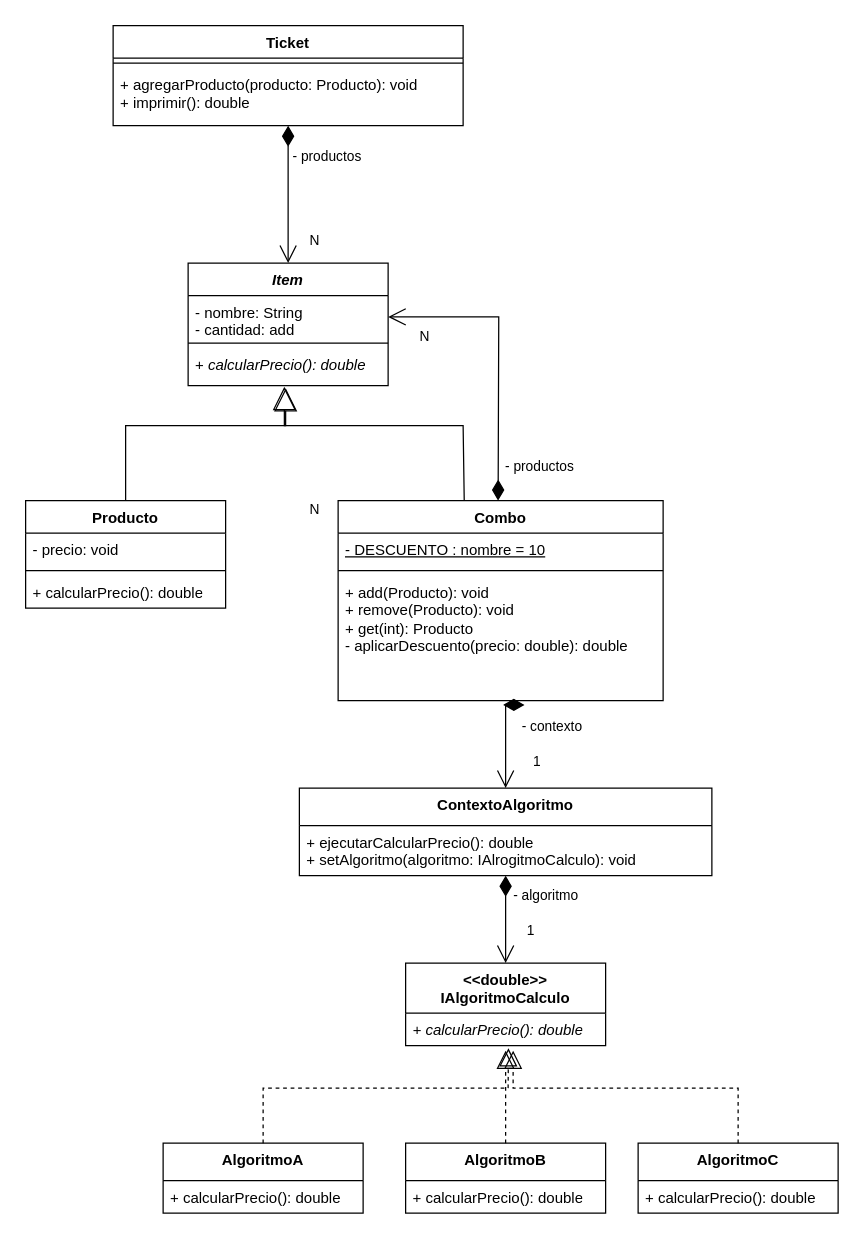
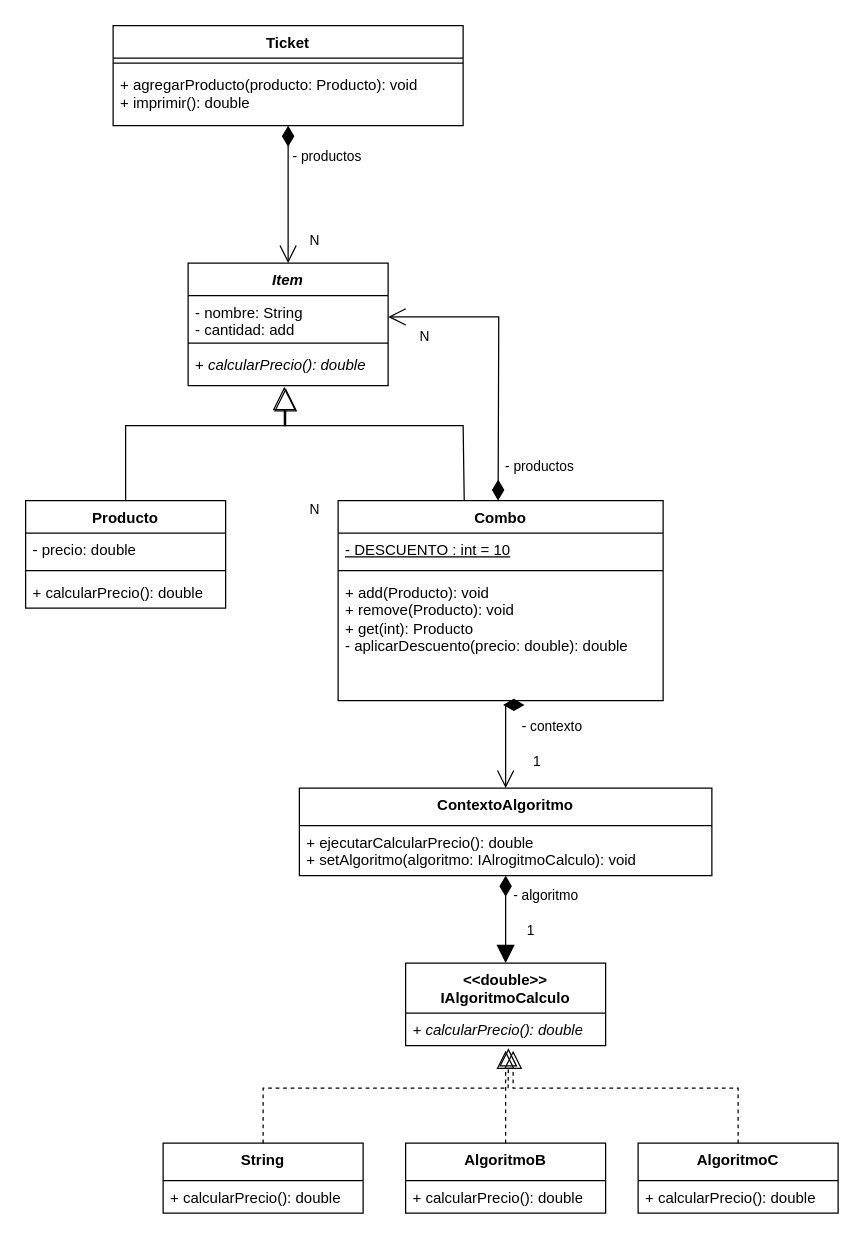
- <mxCell id="7" value="- precio: void&amp;nbsp;" style="text;strokeColor=none;fillColor=none;align=left;verticalAlign=top;spacingLeft=4;spacingRight=4;overflow=hidden;rotatable=0;points=[[0,0.5],[1,0.5]];portConstraint=eastwest;whiteSpace=wrap;html=1;" parent="6" vertex="1"><mxGeometry y="26" width="160" height="26" as="geometry" /></mxCell>
+ <mxCell id="7" value="- precio: double&amp;nbsp;" style="text;strokeColor=none;fillColor=none;align=left;verticalAlign=top;spacingLeft=4;spacingRight=4;overflow=hidden;rotatable=0;points=[[0,0.5],[1,0.5]];portConstraint=eastwest;whiteSpace=wrap;html=1;" parent="6" vertex="1"><mxGeometry y="26" width="160" height="26" as="geometry" /></mxCell>
- <mxCell id="11" value="&lt;u&gt;- DESCUENTO : nombre = 10&lt;/u&gt;&amp;nbsp;" style="text;strokeColor=none;fillColor=none;align=left;verticalAlign=top;spacingLeft=4;spacingRight=4;overflow=hidden;rotatable=0;points=[[0,0.5],[1,0.5]];portConstraint=eastwest;whiteSpace=wrap;html=1;" parent="10" vertex="1"><mxGeometry y="26" width="260" height="26" as="geometry" /></mxCell>
+ <mxCell id="11" value="&lt;u&gt;- DESCUENTO : int = 10&lt;/u&gt;&amp;nbsp;" style="text;strokeColor=none;fillColor=none;align=left;verticalAlign=top;spacingLeft=4;spacingRight=4;overflow=hidden;rotatable=0;points=[[0,0.5],[1,0.5]];portConstraint=eastwest;whiteSpace=wrap;html=1;" parent="10" vertex="1"><mxGeometry y="26" width="260" height="26" as="geometry" /></mxCell>
- <mxCell id="42" value="" style="endArrow=open;html=1;endSize=12;startArrow=diamondThin;startSize=14;startFill=1;edgeStyle=orthogonalEdgeStyle;align=left;verticalAlign=bottom;rounded=0;entryX=0.5;entryY=0;entryDx=0;entryDy=0;exitX=0.5;exitY=1;exitDx=0;exitDy=0;" parent="1" source="36" target="25" edge="1"><mxGeometry x="-1" y="3" relative="1" as="geometry"><mxPoint x="399" y="703" as="sourcePoint" /><mxPoint x="401" y="770" as="targetPoint" /><Array as="points" /></mxGeometry></mxCell>
+ <mxCell id="42" value="" style="endArrow=block;html=1;endSize=12;startArrow=diamondThin;startSize=14;startFill=1;edgeStyle=orthogonalEdgeStyle;align=left;verticalAlign=bottom;rounded=0;entryX=0.5;entryY=0;entryDx=0;entryDy=0;exitX=0.5;exitY=1;exitDx=0;exitDy=0;" parent="1" source="36" target="25" edge="1"><mxGeometry x="-1" y="3" relative="1" as="geometry"><mxPoint x="399" y="703" as="sourcePoint" /><mxPoint x="401" y="770" as="targetPoint" /><Array as="points" /></mxGeometry></mxCell>
- <mxCell id="27" value="AlgoritmoA" style="swimlane;fontStyle=1;align=center;verticalAlign=top;childLayout=stackLayout;horizontal=1;startSize=30;horizontalStack=0;resizeParent=1;resizeParentMax=0;resizeLast=0;collapsible=1;marginBottom=0;whiteSpace=wrap;html=1;" parent="1" vertex="1"><mxGeometry x="130" y="914" width="160" height="56" as="geometry" /></mxCell>
+ <mxCell id="27" value="String" style="swimlane;fontStyle=1;align=center;verticalAlign=top;childLayout=stackLayout;horizontal=1;startSize=30;horizontalStack=0;resizeParent=1;resizeParentMax=0;resizeLast=0;collapsible=1;marginBottom=0;whiteSpace=wrap;html=1;" parent="1" vertex="1"><mxGeometry x="130" y="914" width="160" height="56" as="geometry" /></mxCell>
